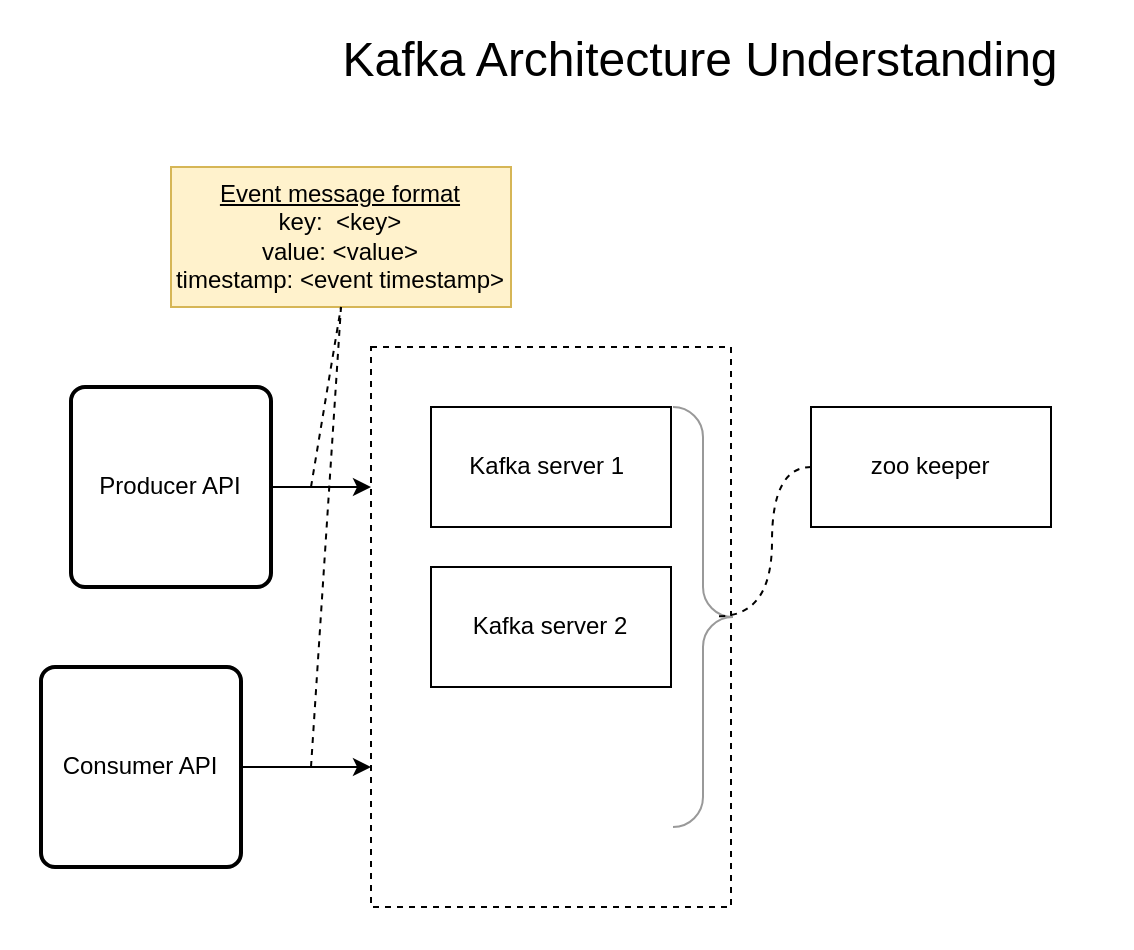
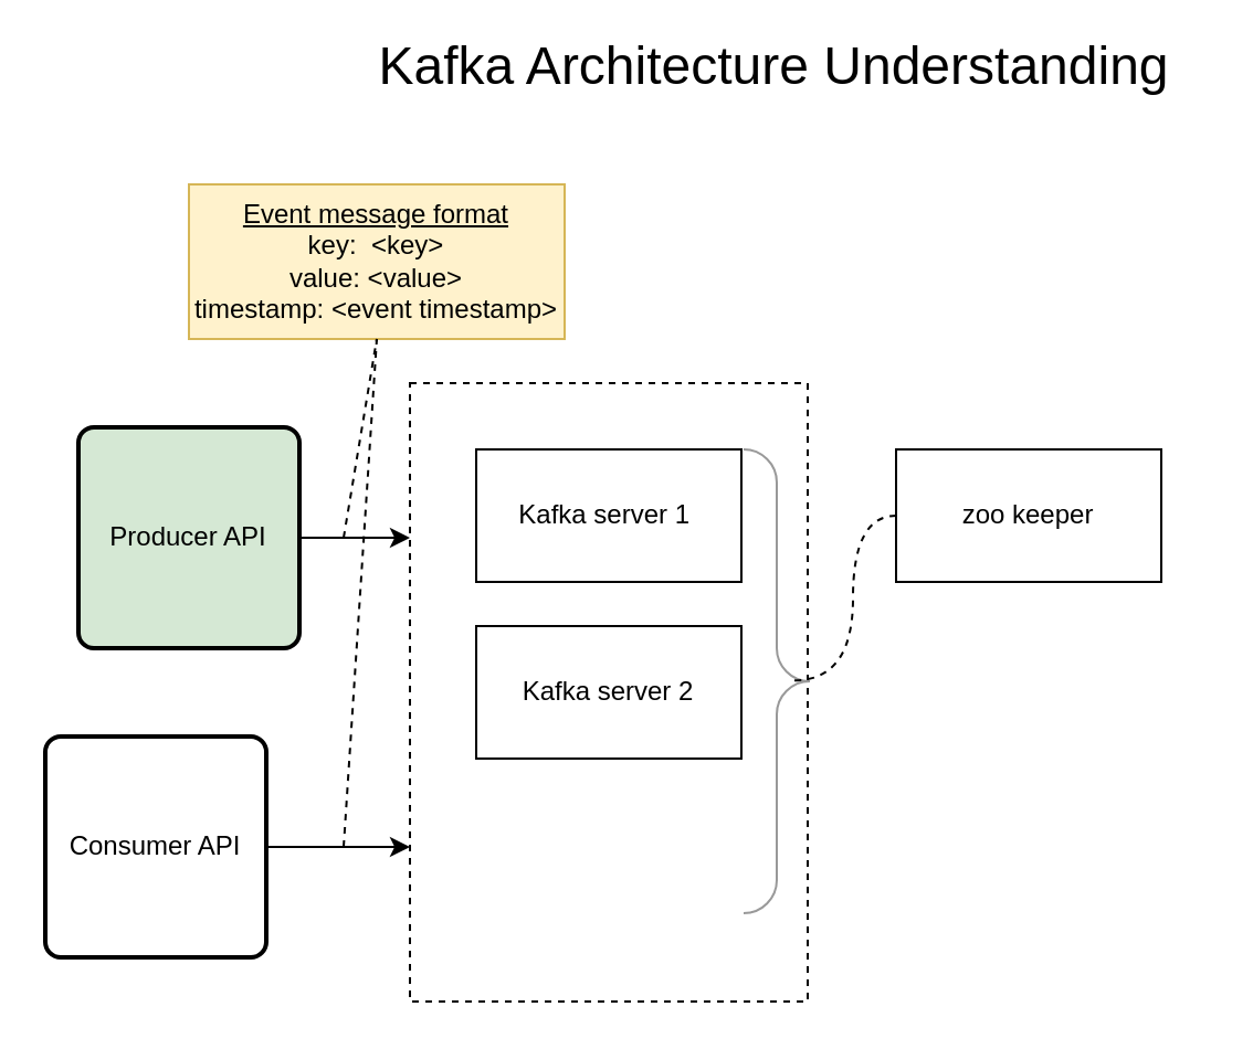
- <mxCell id="6" value="Producer API" style="rounded=1;whiteSpace=wrap;html=1;absoluteArcSize=1;arcSize=14;strokeWidth=2;" vertex="1" parent="1"><mxGeometry x="35" y="193" width="100" height="100" as="geometry" /></mxCell>
+ <mxCell id="6" value="Producer API" style="rounded=1;whiteSpace=wrap;html=1;absoluteArcSize=1;arcSize=14;strokeWidth=2;fillColor=#d5e8d4;" vertex="1" parent="1"><mxGeometry x="35" y="193" width="100" height="100" as="geometry" /></mxCell>
